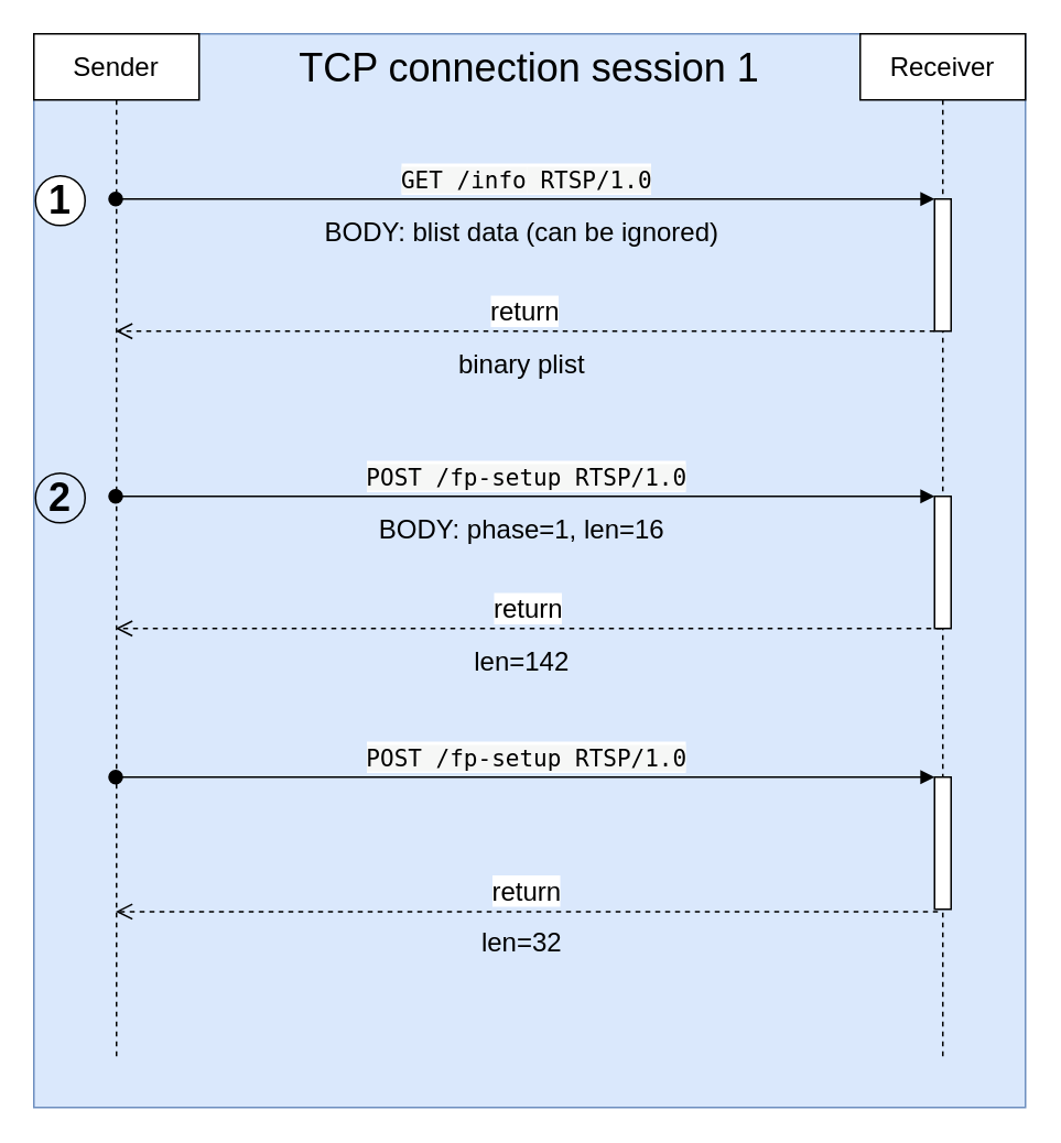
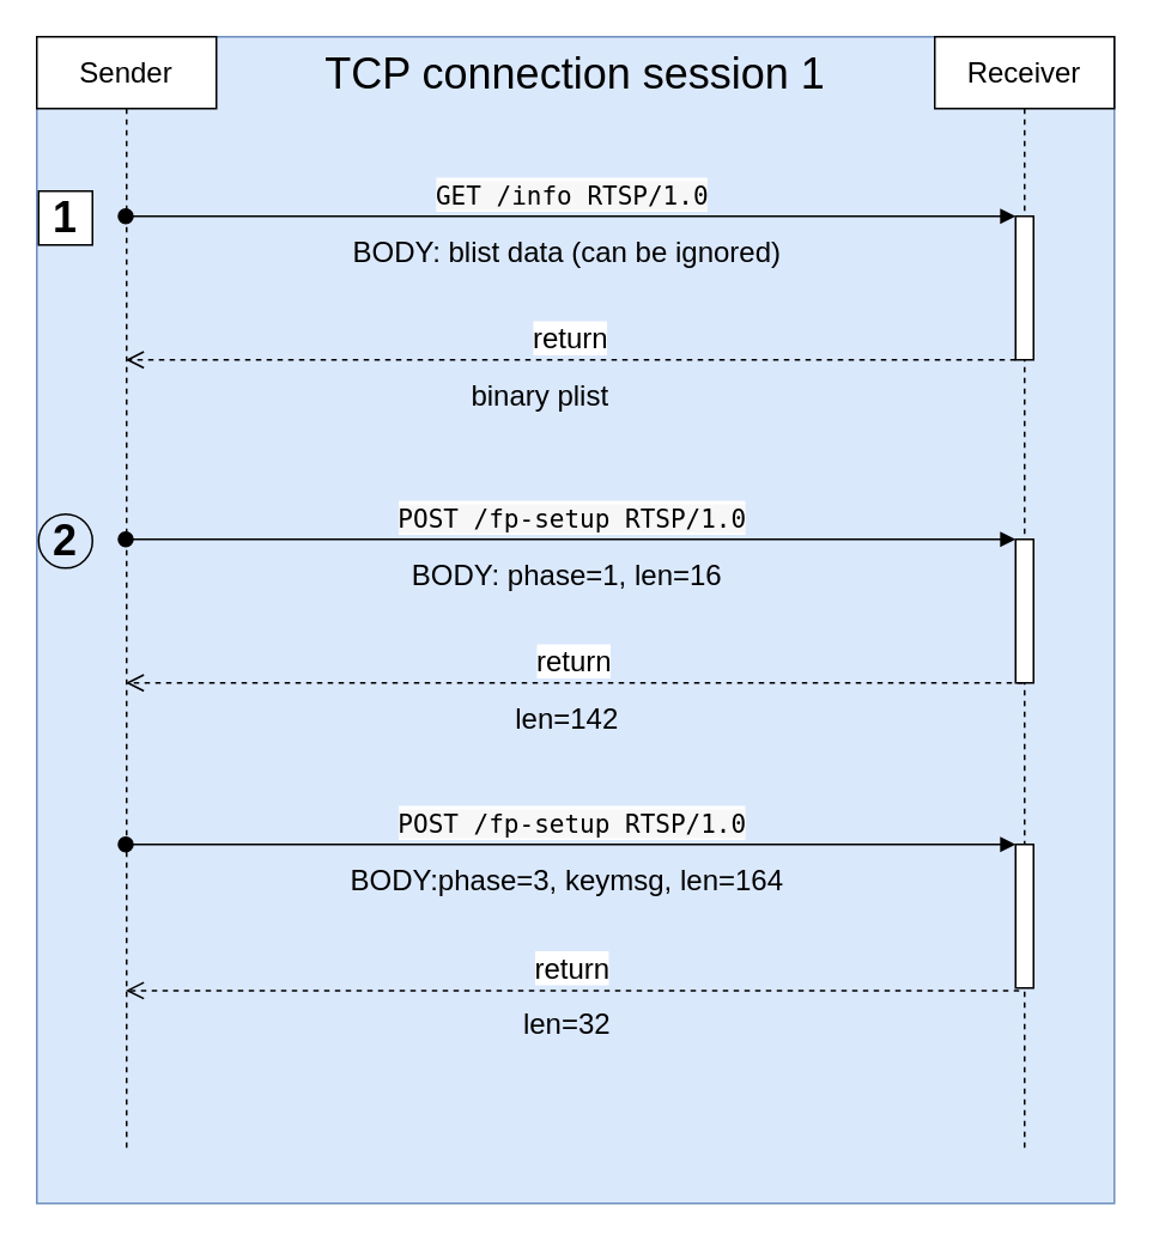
- <mxCell id="20" value="1" style="ellipse;whiteSpace=wrap;html=1;fontSize=24;fontStyle=1" parent="1" vertex="1"><mxGeometry x="21" y="106" width="30" height="30" as="geometry" /></mxCell>
+ <mxCell id="20" value="1" style="whiteSpace=wrap;html=1;fontSize=24;fontStyle=1;rounded=0;" parent="1" vertex="1"><mxGeometry x="21" y="106" width="30" height="30" as="geometry" /></mxCell>
- <mxCell id="14" value="binary plist" style="text;html=1;align=center;verticalAlign=middle;resizable=0;points=[];autosize=1;strokeColor=none;fontSize=16;" parent="1" vertex="1"><mxGeometry x="270" y="210" width="90" height="20" as="geometry" /></mxCell>
+ <mxCell id="14" value="binary plist" style="text;html=1;align=center;verticalAlign=middle;resizable=0;points=[];autosize=1;strokeColor=none;fontSize=16;" parent="1" vertex="1"><mxGeometry x="255" y="210" width="90" height="20" as="geometry" /></mxCell>
+ <mxCell id="16" value="BODY:phase=3, keymsg, len=164" style="text;html=1;align=center;verticalAlign=middle;resizable=0;points=[];autosize=1;strokeColor=none;fontSize=16;" parent="1" vertex="1"><mxGeometry x="185" y="480" width="260" height="20" as="geometry" /></mxCell>
